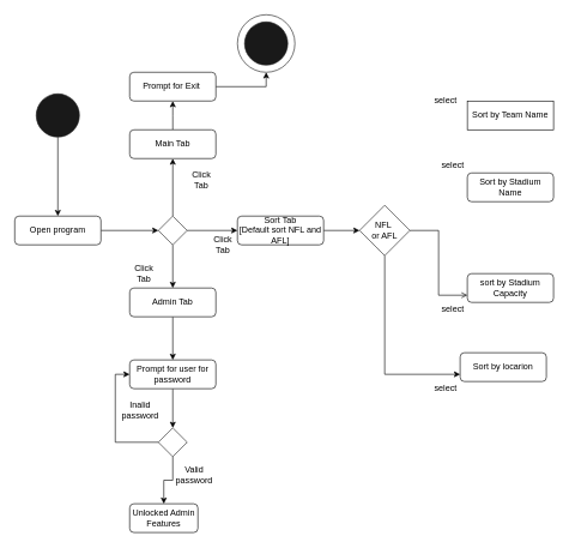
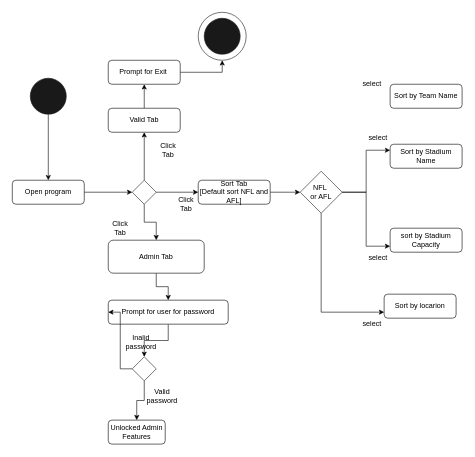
- <mxCell id="32" value="Sort by Team Name" style="whiteSpace=wrap;html=1;fontSize=12;glass=0;strokeWidth=1;shadow=0;rounded=0;" parent="1" vertex="1"><mxGeometry x="650" y="140" width="120" height="40" as="geometry" /></mxCell>
+ <mxCell id="32" value="Sort by Team Name" style="rounded=1;whiteSpace=wrap;html=1;fontSize=12;glass=0;strokeWidth=1;shadow=0;" parent="1" vertex="1"><mxGeometry x="650" y="140" width="120" height="40" as="geometry" /></mxCell>
- <mxCell id="12" value="Main Tab" style="rounded=1;whiteSpace=wrap;html=1;fontSize=12;glass=0;strokeWidth=1;shadow=0;" parent="1" vertex="1"><mxGeometry x="180" y="180" width="120" height="40" as="geometry" /></mxCell>
+ <mxCell id="12" value="Valid Tab" style="rounded=1;whiteSpace=wrap;html=1;fontSize=12;glass=0;strokeWidth=1;shadow=0;" parent="1" vertex="1"><mxGeometry x="180" y="180" width="120" height="40" as="geometry" /></mxCell>
+ <mxCell id="30" style="edgeStyle=orthogonalEdgeStyle;rounded=0;orthogonalLoop=1;jettySize=auto;html=1;entryX=0;entryY=0.25;entryDx=0;entryDy=0;" parent="1" source="31" target="33" edge="1"><mxGeometry relative="1" as="geometry" /></mxCell>
- <mxCell id="29" style="edgeStyle=orthogonalEdgeStyle;rounded=0;orthogonalLoop=1;jettySize=auto;html=1;entryX=0;entryY=0.75;entryDx=0;entryDy=0;endArrow=open;" parent="1" source="31" target="34" edge="1"><mxGeometry relative="1" as="geometry" /></mxCell>
+ <mxCell id="29" style="edgeStyle=orthogonalEdgeStyle;rounded=0;orthogonalLoop=1;jettySize=auto;html=1;entryX=0;entryY=0.75;entryDx=0;entryDy=0;" parent="1" source="31" target="34" edge="1"><mxGeometry relative="1" as="geometry" /></mxCell>
- <mxCell id="17" value="Admin Tab" style="rounded=1;whiteSpace=wrap;html=1;fontSize=12;glass=0;strokeWidth=1;shadow=0;" parent="1" vertex="1"><mxGeometry x="180" y="400" width="120" height="40" as="geometry" /></mxCell>
+ <mxCell id="17" value="Admin Tab" style="rounded=1;whiteSpace=wrap;html=1;fontSize=12;glass=0;strokeWidth=1;shadow=0;" parent="1" vertex="1"><mxGeometry x="180" y="400" width="160" height="55" as="geometry" /></mxCell>
- <mxCell id="21" value="Prompt for user for password" style="rounded=1;whiteSpace=wrap;html=1;fontSize=12;glass=0;strokeWidth=1;shadow=0;" parent="1" vertex="1"><mxGeometry x="180" y="500" width="120" height="40" as="geometry" /></mxCell>
+ <mxCell id="21" value="Prompt for user for password" style="rounded=1;whiteSpace=wrap;html=1;fontSize=12;glass=0;strokeWidth=1;shadow=0;" parent="1" vertex="1"><mxGeometry x="180" y="500" width="200" height="40" as="geometry" /></mxCell>
- <mxCell id="38" value="Inalid password" style="text;html=1;strokeColor=none;fillColor=none;align=center;verticalAlign=middle;whiteSpace=wrap;rounded=0;shadow=0;" parent="1" vertex="1"><mxGeometry x="170" y="560" width="50" height="20" as="geometry" /></mxCell>
+ <mxCell id="38" value="Inalid password" style="text;html=1;strokeColor=none;fillColor=none;align=center;verticalAlign=middle;whiteSpace=wrap;rounded=0;shadow=0;" parent="1" vertex="1"><mxGeometry x="210" y="560" width="50" height="20" as="geometry" /></mxCell>
